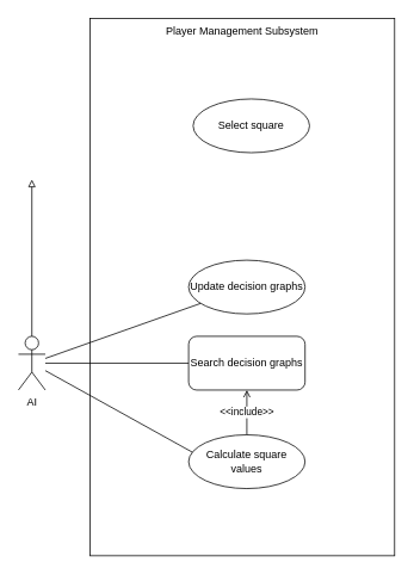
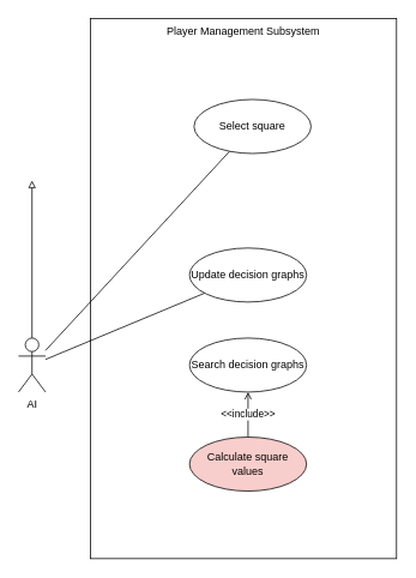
- <mxCell id="12" value="Update decision graphs" style="ellipse;whiteSpace=wrap;html=1;" vertex="1" parent="1"><mxGeometry x="210" y="290" width="130" height="60" as="geometry" /></mxCell>
+ <mxCell id="12" value="Update decision graphs" style="ellipse;whiteSpace=wrap;html=1;" vertex="1" parent="1"><mxGeometry x="210" y="275" width="130" height="60" as="geometry" /></mxCell>
- <mxCell id="4" style="edgeStyle=none;rounded=0;orthogonalLoop=1;jettySize=auto;html=1;endArrow=none;endFill=0;" edge="1" parent="1" source="7" target="8"><mxGeometry relative="1" as="geometry" /></mxCell>
- <mxCell id="8" value="Search decision graphs" style="whiteSpace=wrap;html=1;rounded=1;" vertex="1" parent="1"><mxGeometry x="210" y="375" width="130" height="60" as="geometry" /></mxCell>
+ <mxCell id="8" value="Search decision graphs" style="ellipse;whiteSpace=wrap;html=1;" vertex="1" parent="1"><mxGeometry x="210" y="375" width="130" height="60" as="geometry" /></mxCell>
- <mxCell id="5" style="edgeStyle=none;rounded=0;orthogonalLoop=1;jettySize=auto;html=1;entryX=0.043;entryY=0.337;entryDx=0;entryDy=0;entryPerimeter=0;endArrow=none;endFill=0;" edge="1" parent="1" source="7" target="11"><mxGeometry relative="1" as="geometry" /></mxCell>
+ <mxCell id="5" style="edgeStyle=none;rounded=0;orthogonalLoop=1;jettySize=auto;html=1;endArrow=none;endFill=0;" edge="1" parent="1" source="7" target="9"><mxGeometry relative="1" as="geometry" /></mxCell>
- <mxCell id="11" value="Calculate square values" style="ellipse;whiteSpace=wrap;html=1;" vertex="1" parent="1"><mxGeometry x="210" y="485" width="130" height="60" as="geometry" /></mxCell>
+ <mxCell id="11" value="Calculate square values" style="ellipse;whiteSpace=wrap;html=1;fillColor=#f8cecc;" vertex="1" parent="1"><mxGeometry x="210" y="485" width="130" height="60" as="geometry" /></mxCell>
